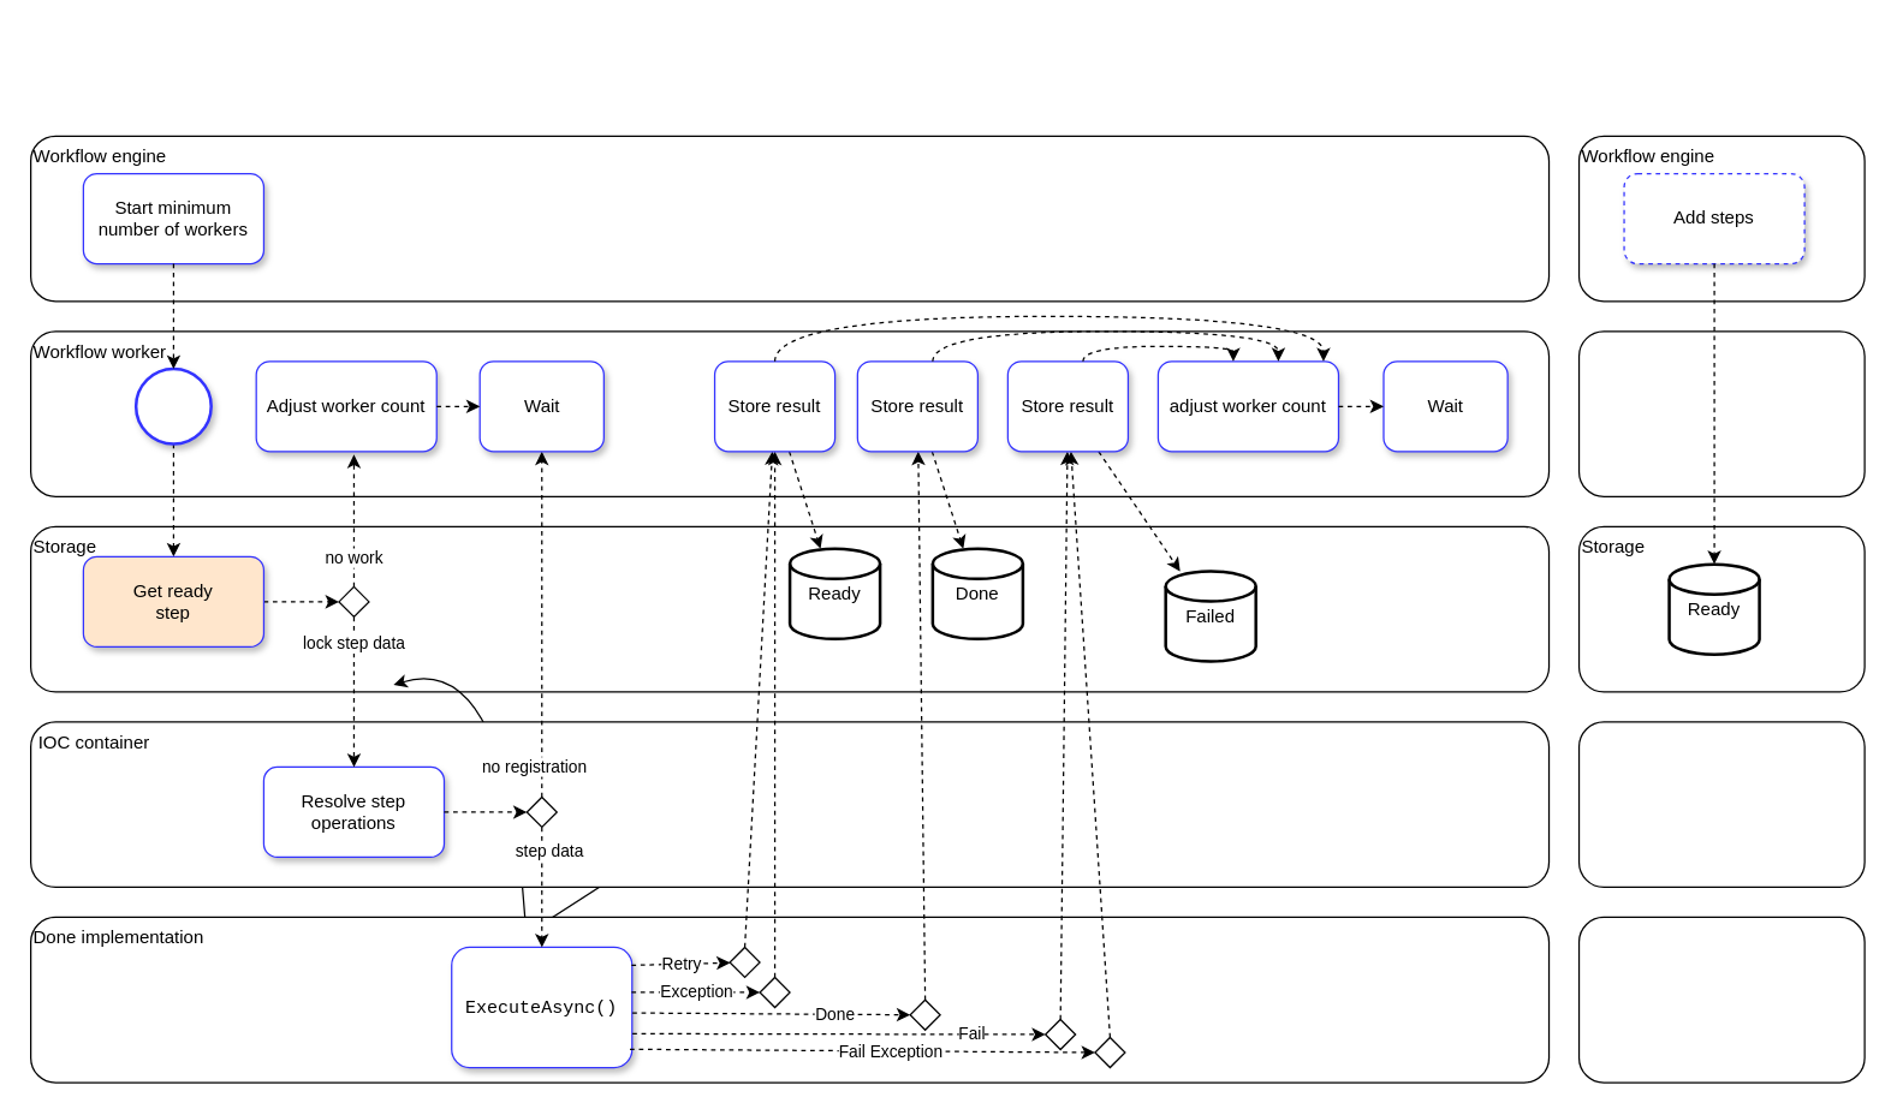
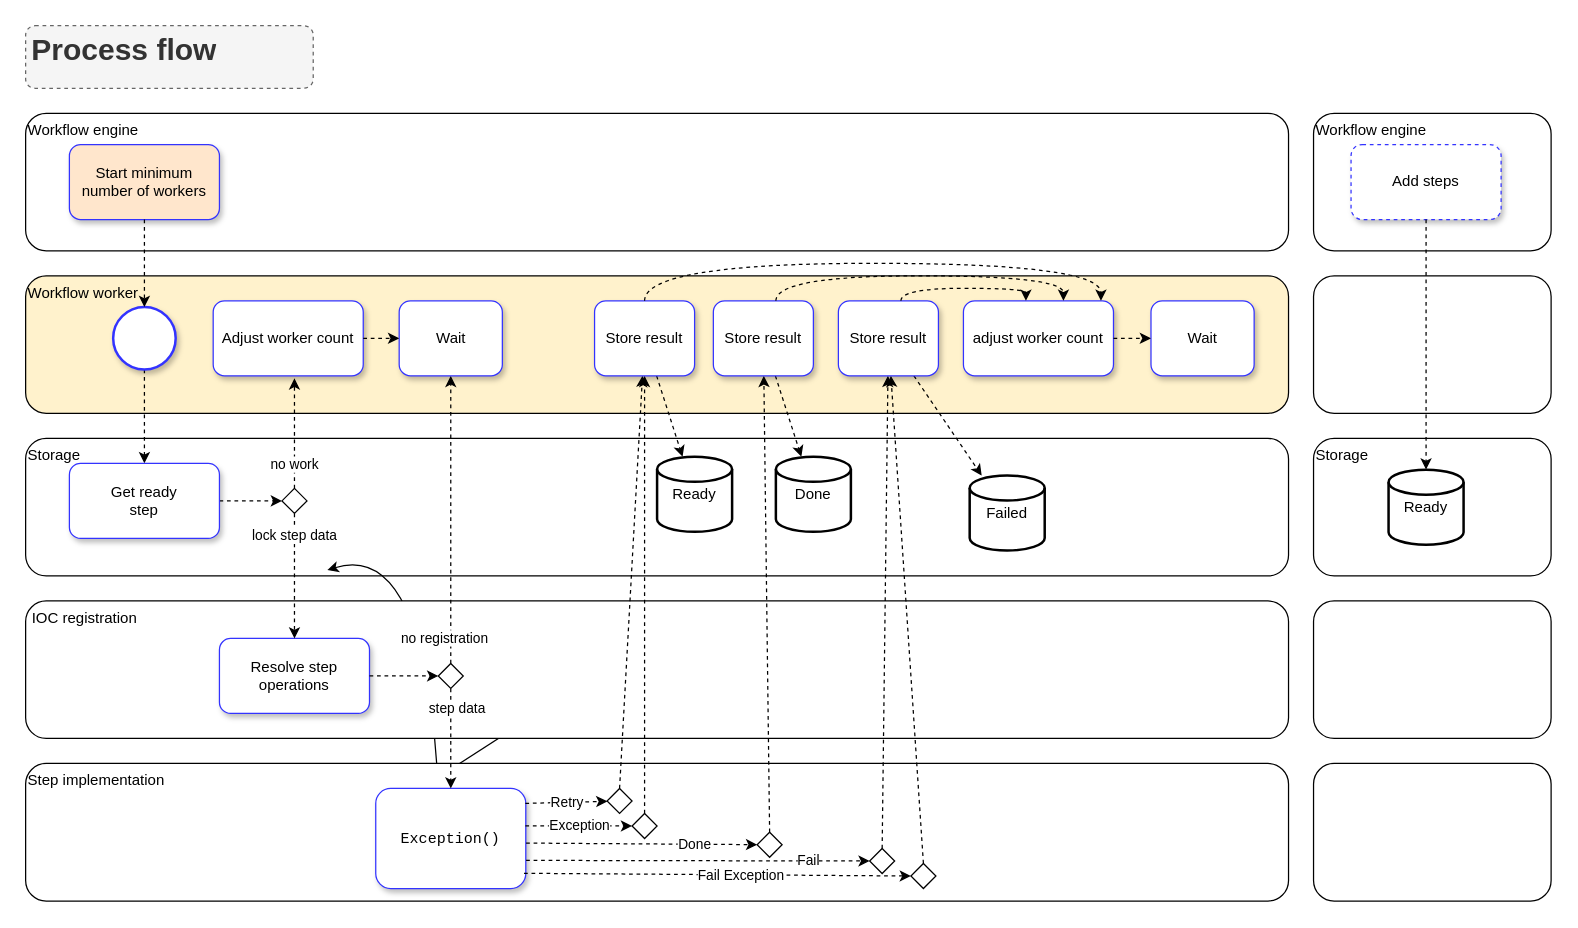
+ <mxCell id="65" value="&lt;h1&gt;Process flow&lt;/h1&gt;" style="text;html=1;strokeColor=#666666;fillColor=#f5f5f5;spacing=5;spacingTop=-20;whiteSpace=wrap;overflow=hidden;rounded=1;dashed=1;fontColor=#333333;" vertex="1" parent="1"><mxGeometry x="20" y="20" width="230" height="50" as="geometry" /></mxCell>
- <mxCell id="58" value="Start minimum&lt;br&gt;number of workers" style="rounded=1;whiteSpace=wrap;html=1;fontColor=#000000;labelBorderColor=none;strokeColor=#3333FF;shadow=1;" vertex="1" parent="1"><mxGeometry x="55" y="115" width="120" height="60" as="geometry" /></mxCell>
+ <mxCell id="58" value="Start minimum&lt;br&gt;number of workers" style="rounded=1;whiteSpace=wrap;html=1;fontColor=#000000;labelBorderColor=none;strokeColor=#3333FF;shadow=1;fillColor=#ffe6cc;" vertex="1" parent="1"><mxGeometry x="55" y="115" width="120" height="60" as="geometry" /></mxCell>
- <mxCell id="6" value="Workflow worker" style="rounded=1;whiteSpace=wrap;html=1;align=left;verticalAlign=top;" vertex="1" parent="1"><mxGeometry x="20" y="220" width="1010" height="110" as="geometry" /></mxCell>
+ <mxCell id="6" value="Workflow worker" style="rounded=1;whiteSpace=wrap;html=1;align=left;verticalAlign=top;fillColor=#fff2cc;" vertex="1" parent="1"><mxGeometry x="20" y="220" width="1010" height="110" as="geometry" /></mxCell>
- <mxCell id="15" value="Get ready&lt;br&gt;step" style="rounded=1;whiteSpace=wrap;html=1;fontColor=#000000;labelBorderColor=none;strokeColor=#3333FF;shadow=1;fillColor=#ffe6cc;" vertex="1" parent="1"><mxGeometry x="55" y="370" width="120" height="60" as="geometry" /></mxCell>
+ <mxCell id="15" value="Get ready&lt;br&gt;step" style="rounded=1;whiteSpace=wrap;html=1;fontColor=#000000;labelBorderColor=none;strokeColor=#3333FF;shadow=1;" vertex="1" parent="1"><mxGeometry x="55" y="370" width="120" height="60" as="geometry" /></mxCell>
- <mxCell id="10" value="&amp;nbsp;IOC container" style="rounded=1;whiteSpace=wrap;html=1;align=left;verticalAlign=top;" vertex="1" parent="1"><mxGeometry x="20" y="480" width="1010" height="110" as="geometry" /></mxCell>
+ <mxCell id="10" value="&amp;nbsp;IOC registration" style="rounded=1;whiteSpace=wrap;html=1;align=left;verticalAlign=top;" vertex="1" parent="1"><mxGeometry x="20" y="480" width="1010" height="110" as="geometry" /></mxCell>
- <mxCell id="11" value="Done implementation" style="rounded=1;whiteSpace=wrap;html=1;align=left;verticalAlign=top;" vertex="1" parent="1"><mxGeometry x="20" y="610" width="1010" height="110" as="geometry" /></mxCell>
+ <mxCell id="11" value="Step implementation" style="rounded=1;whiteSpace=wrap;html=1;align=left;verticalAlign=top;" vertex="1" parent="1"><mxGeometry x="20" y="610" width="1010" height="110" as="geometry" /></mxCell>
- <mxCell id="19" value="&lt;font face=&quot;Courier New&quot;&gt;ExecuteAsync()&lt;/font&gt;" style="rounded=1;whiteSpace=wrap;html=1;fontColor=#000000;labelBorderColor=none;strokeColor=#3333FF;shadow=1;" vertex="1" parent="1"><mxGeometry x="300" y="630" width="120" height="80" as="geometry" /></mxCell>
+ <mxCell id="19" value="&lt;font face=&quot;Courier New&quot;&gt;Exception()&lt;/font&gt;" style="rounded=1;whiteSpace=wrap;html=1;fontColor=#000000;labelBorderColor=none;strokeColor=#3333FF;shadow=1;" vertex="1" parent="1"><mxGeometry x="300" y="630" width="120" height="80" as="geometry" /></mxCell>
